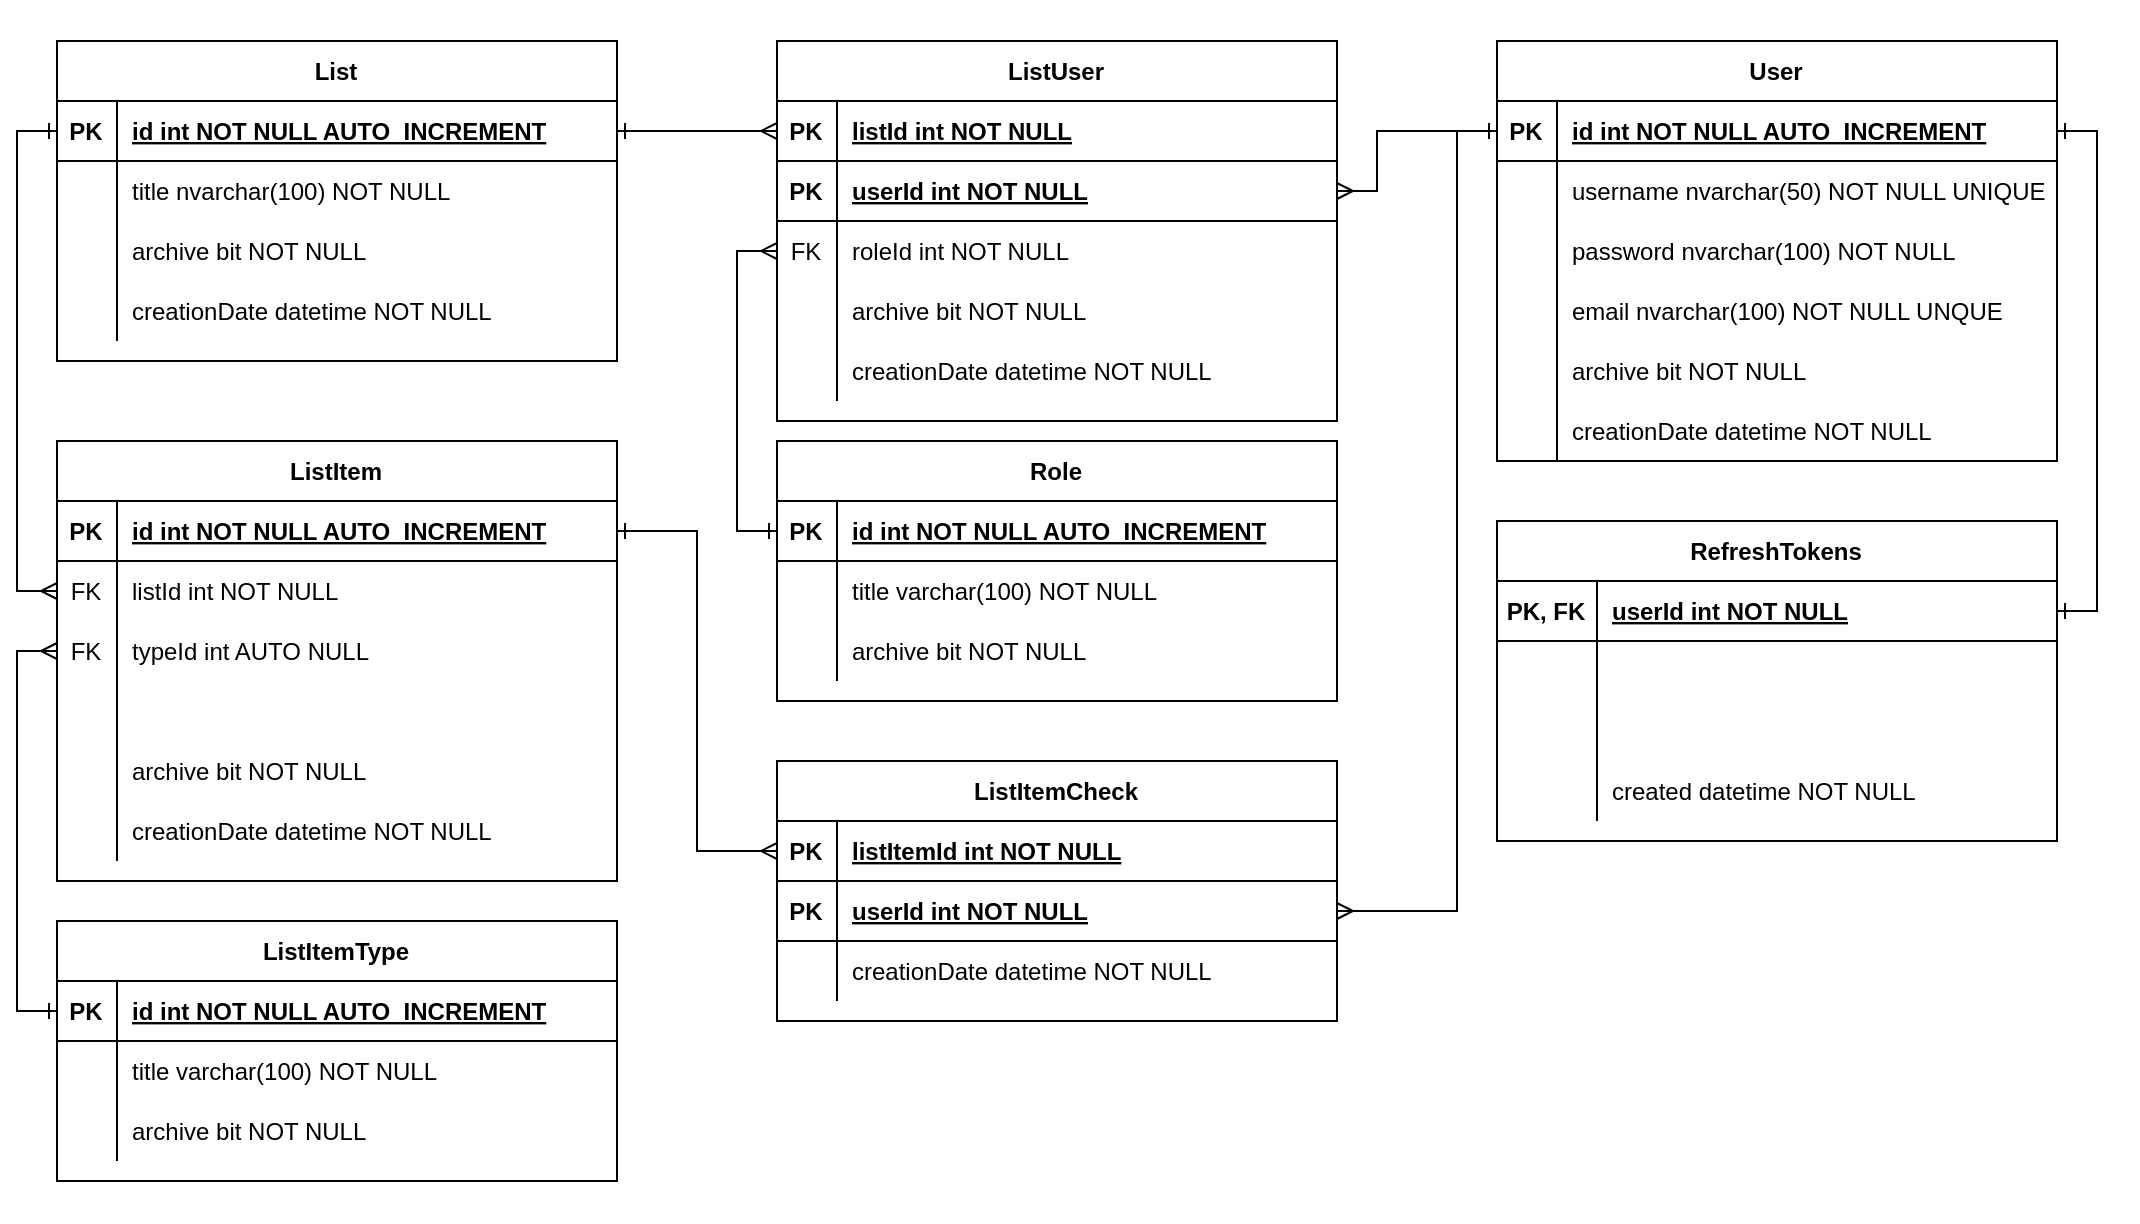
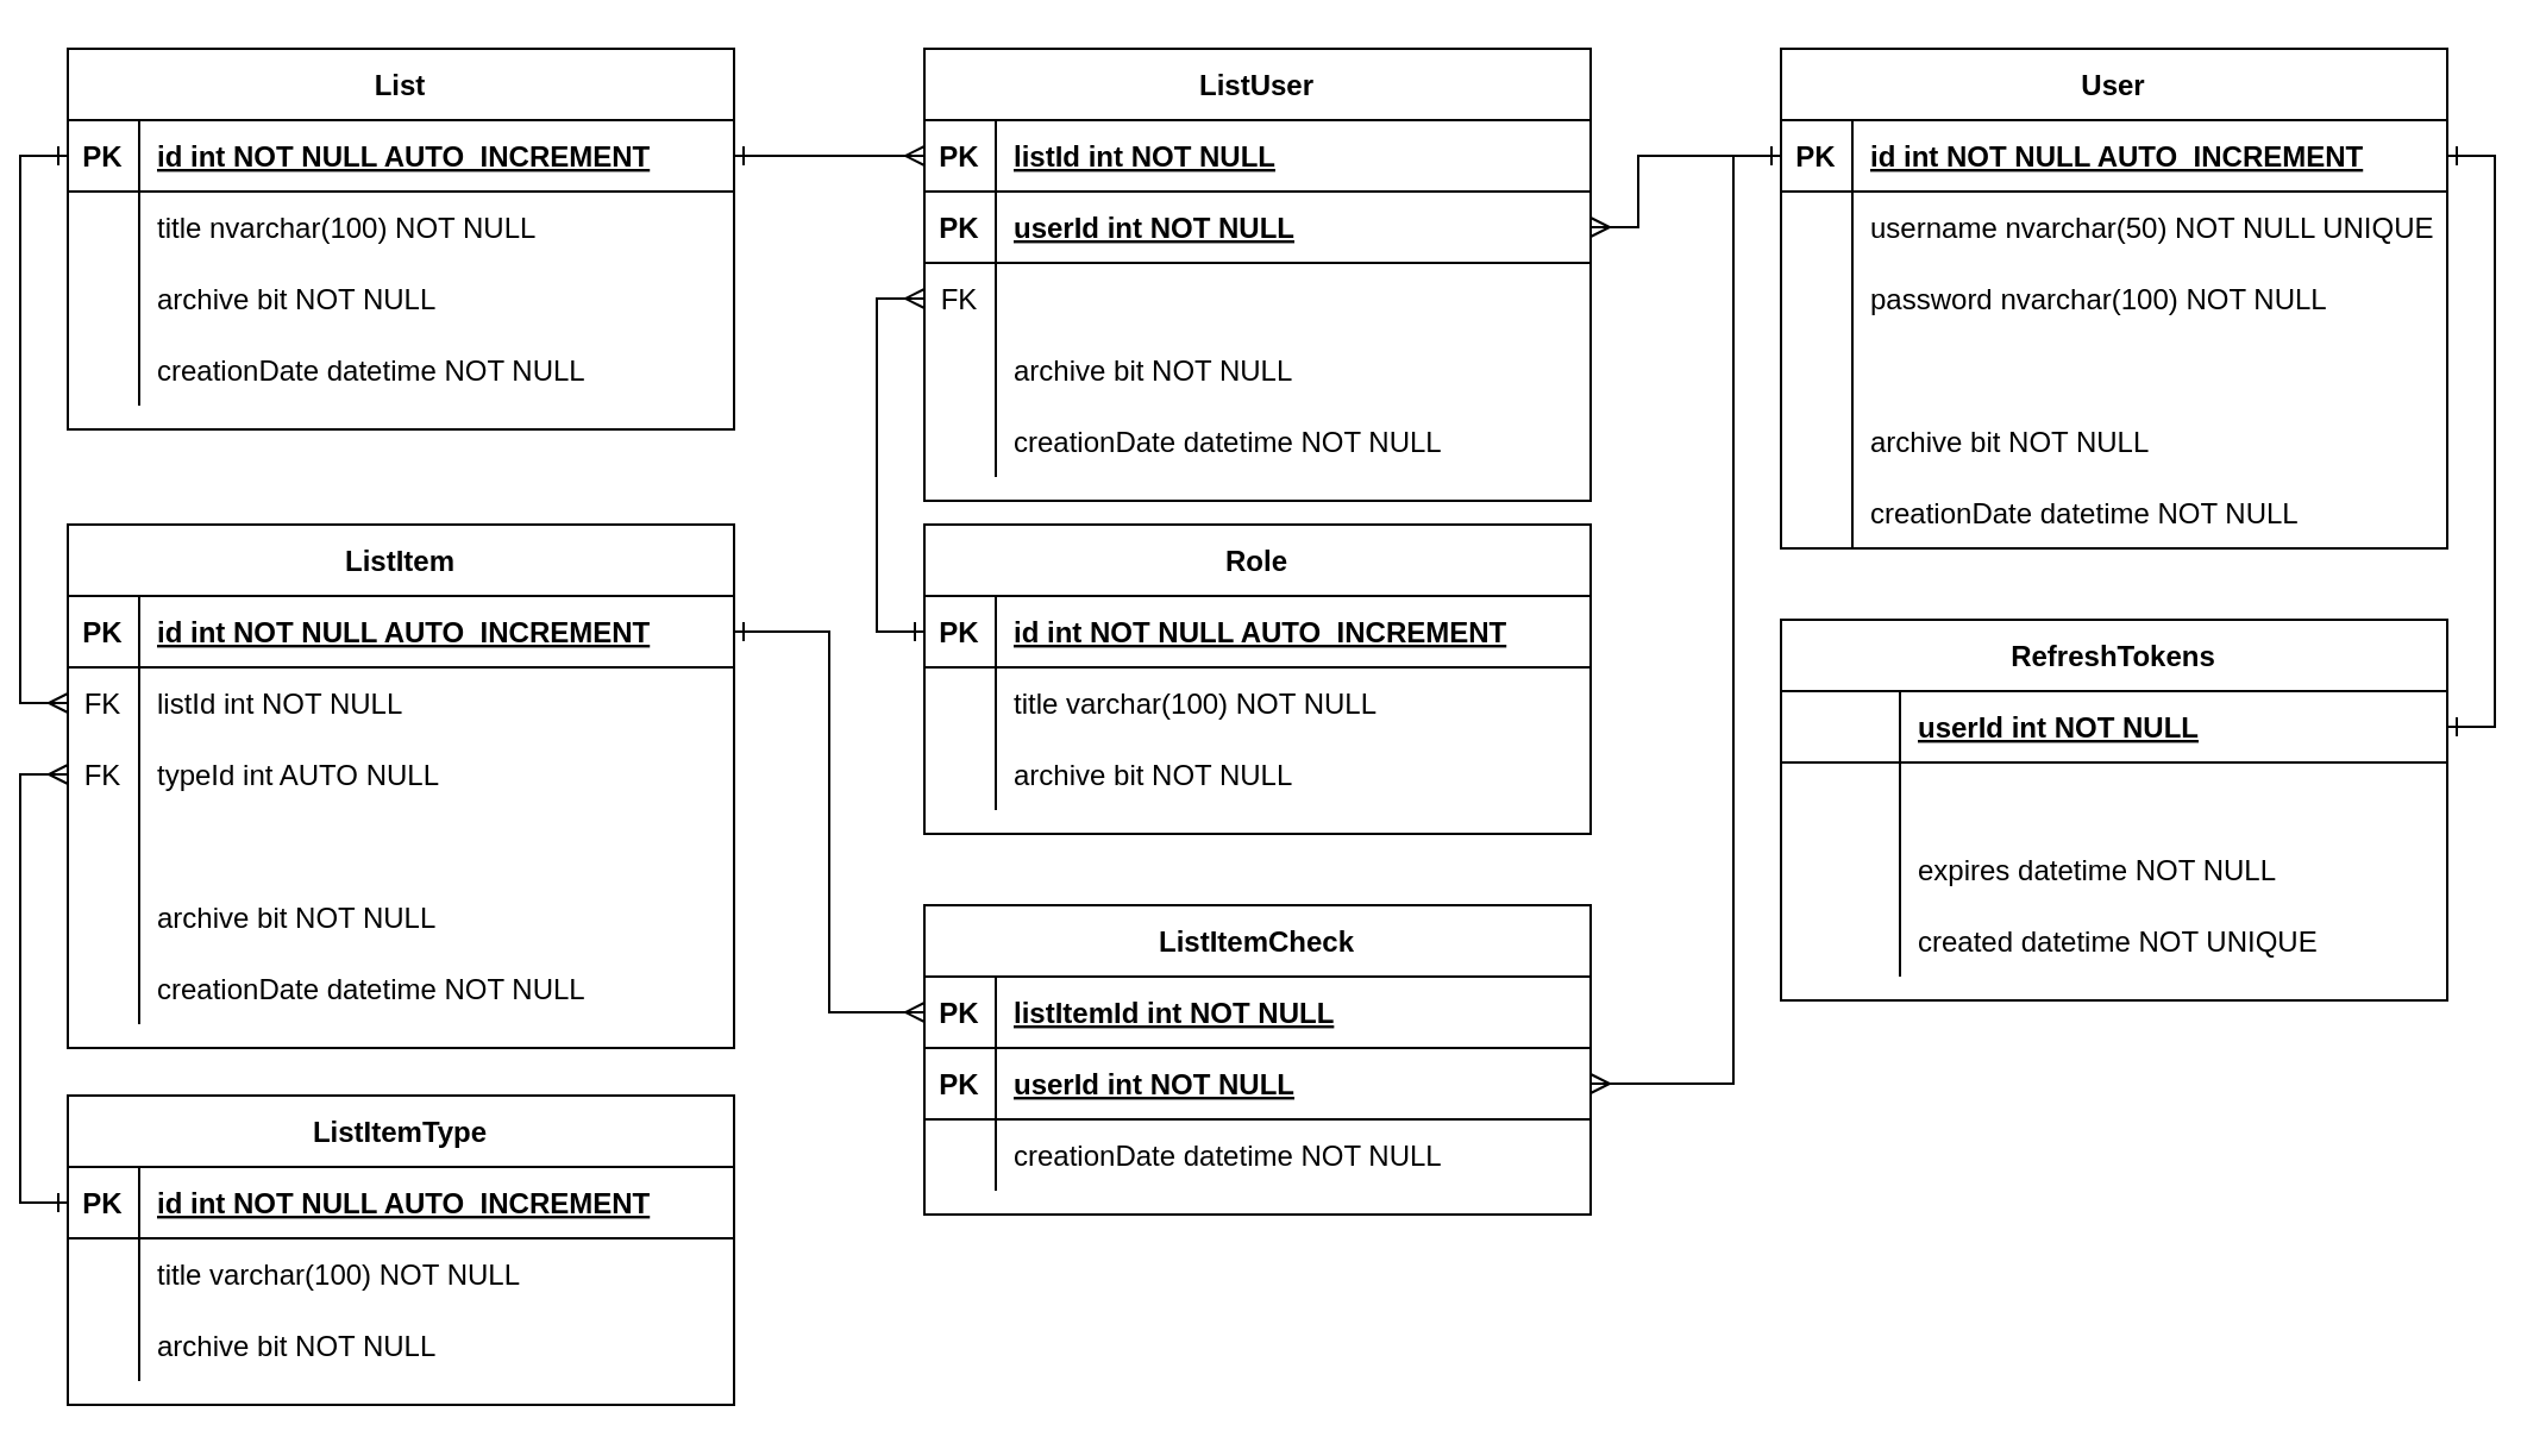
- <mxCell id="62" value="roleId int NOT NULL" style="shape=partialRectangle;overflow=hidden;connectable=0;fillColor=none;top=0;left=0;bottom=0;right=0;align=left;spacingLeft=6;" parent="60" vertex="1"><mxGeometry x="30" width="250" height="30" as="geometry"><mxRectangle width="250" height="30" as="alternateBounds" /></mxGeometry></mxCell>
- <mxCell id="14" value="email nvarchar(100) NOT NULL UNQUE" style="shape=partialRectangle;overflow=hidden;connectable=0;fillColor=none;top=0;left=0;bottom=0;right=0;align=left;spacingLeft=6;" parent="12" vertex="1"><mxGeometry x="30" width="250" height="30" as="geometry"><mxRectangle width="250" height="30" as="alternateBounds" /></mxGeometry></mxCell>
- <mxCell id="107" value="PK, FK" style="shape=partialRectangle;overflow=hidden;connectable=0;fillColor=none;top=0;left=0;bottom=0;right=0;fontStyle=1;" parent="106" vertex="1"><mxGeometry width="50" height="30" as="geometry"><mxRectangle width="50" height="30" as="alternateBounds" /></mxGeometry></mxCell>
+ <mxCell id="113" value="expires datetime NOT NULL" style="shape=partialRectangle;overflow=hidden;connectable=0;fillColor=none;top=0;left=0;bottom=0;right=0;align=left;spacingLeft=6;" parent="111" vertex="1"><mxGeometry x="50" width="230" height="30" as="geometry"><mxRectangle width="230" height="30" as="alternateBounds" /></mxGeometry></mxCell>
- <mxCell id="116" value="created datetime NOT NULL" style="shape=partialRectangle;overflow=hidden;connectable=0;fillColor=none;top=0;left=0;bottom=0;right=0;align=left;spacingLeft=6;" parent="114" vertex="1"><mxGeometry x="50" width="230" height="30" as="geometry"><mxRectangle width="230" height="30" as="alternateBounds" /></mxGeometry></mxCell>
+ <mxCell id="116" value="created datetime NOT UNIQUE" style="shape=partialRectangle;overflow=hidden;connectable=0;fillColor=none;top=0;left=0;bottom=0;right=0;align=left;spacingLeft=6;" parent="114" vertex="1"><mxGeometry x="50" width="230" height="30" as="geometry"><mxRectangle width="230" height="30" as="alternateBounds" /></mxGeometry></mxCell>
